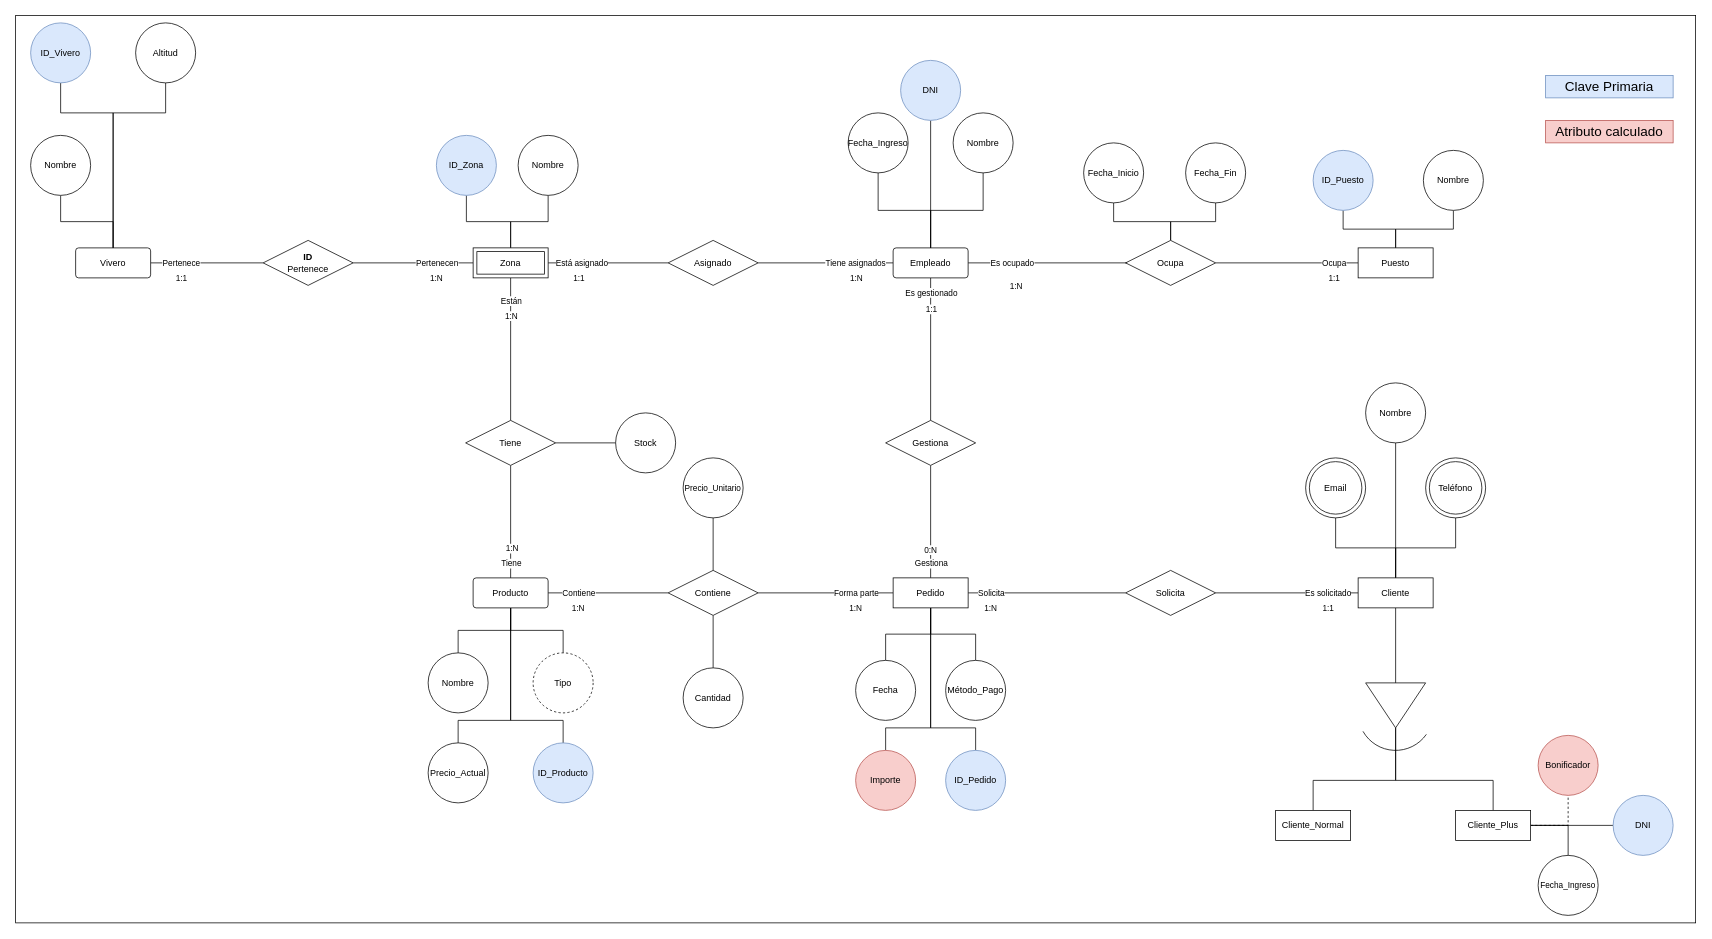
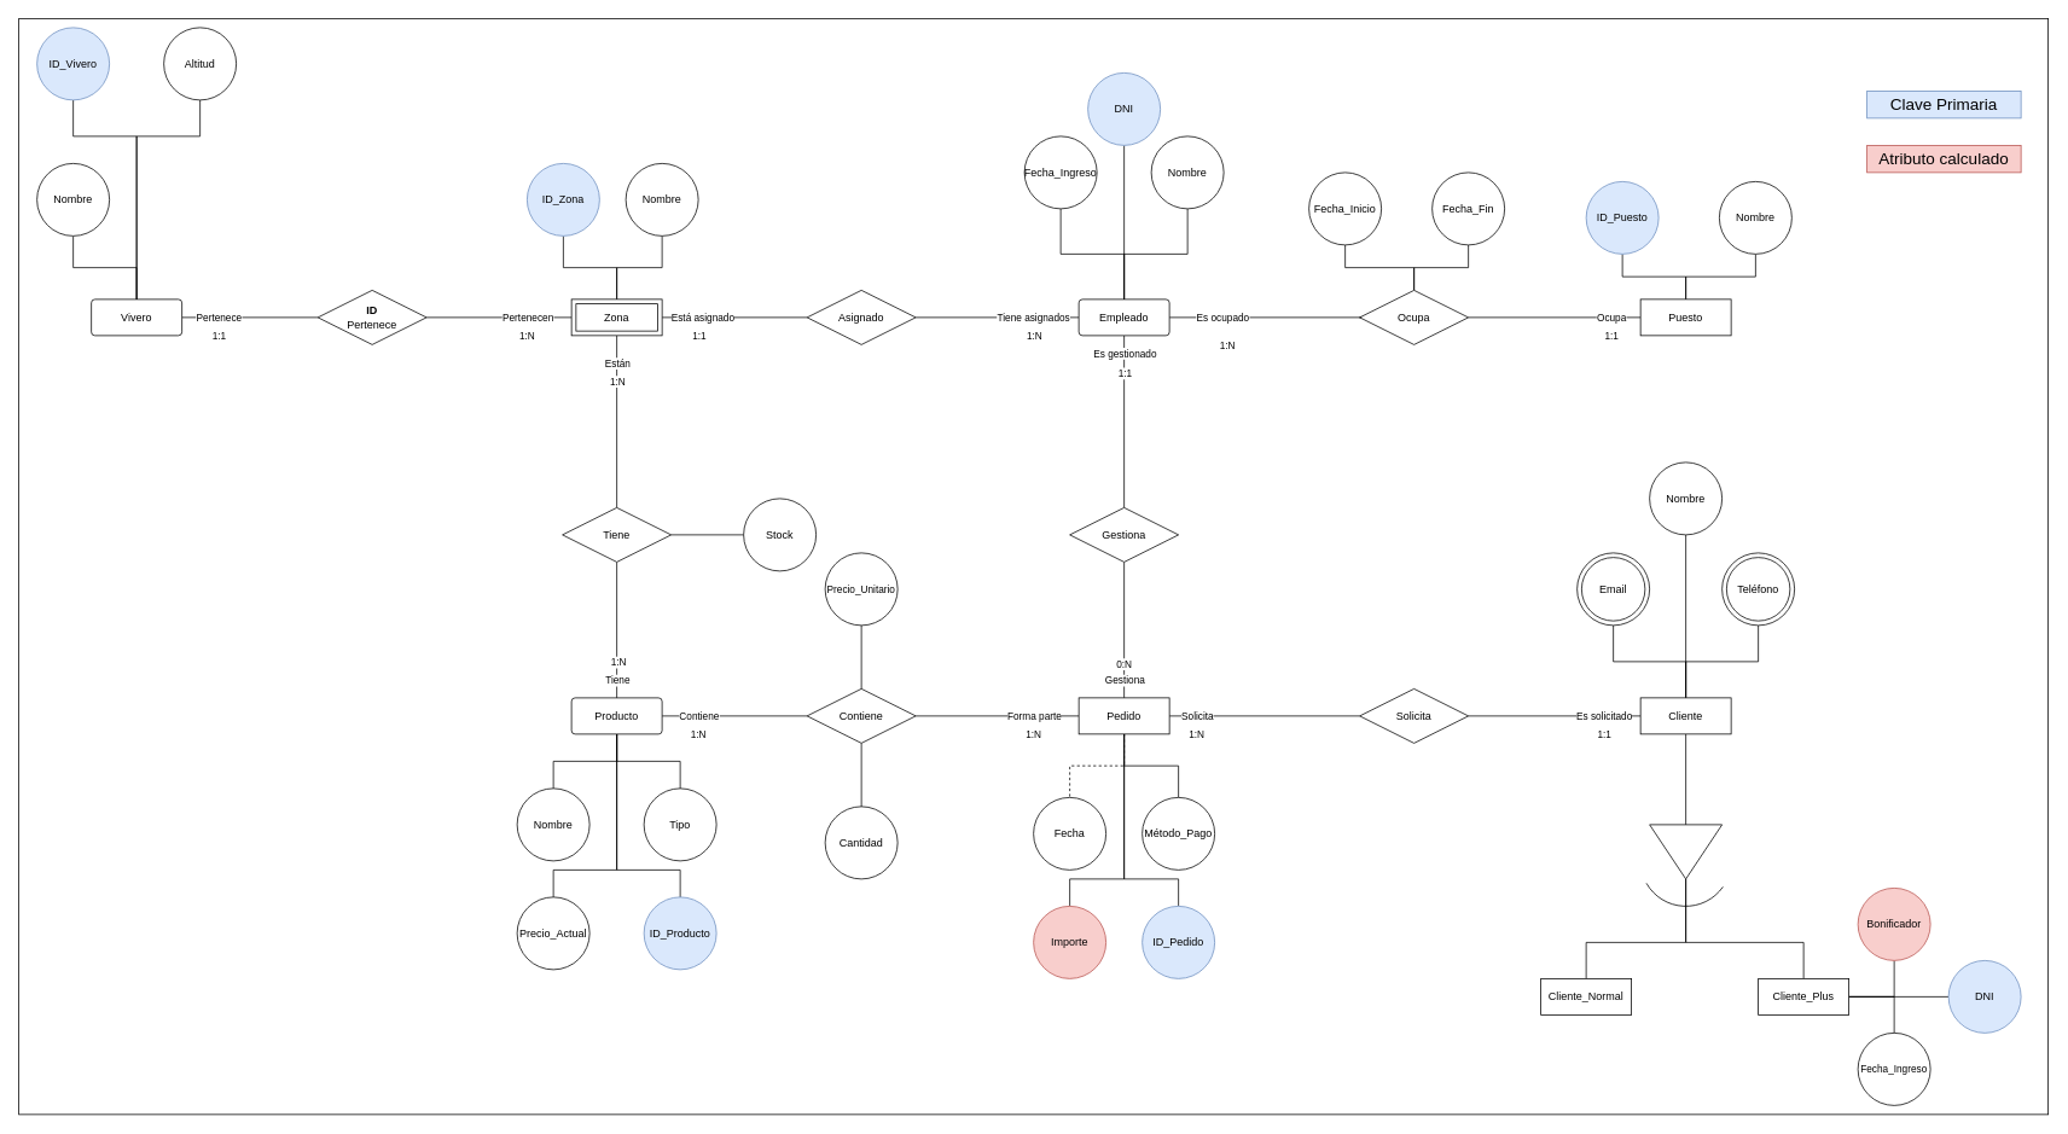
- <mxCell id="79" value="" style="edgeStyle=orthogonalEdgeStyle;rounded=0;orthogonalLoop=1;jettySize=auto;html=1;endArrow=none;endFill=0;" parent="1" source="88" target="91" edge="1"><mxGeometry relative="1" as="geometry" /></mxCell>
+ <mxCell id="79" value="" style="edgeStyle=orthogonalEdgeStyle;rounded=0;orthogonalLoop=1;jettySize=auto;html=1;endArrow=none;endFill=0;dashed=1;" parent="1" source="88" target="91" edge="1"><mxGeometry relative="1" as="geometry" /></mxCell>
- <mxCell id="41" value="Tipo" style="ellipse;whiteSpace=wrap;html=1;rounded=1;arcSize=10;dashed=1;" parent="1" vertex="1"><mxGeometry x="710" y="870" width="80" height="80" as="geometry" /></mxCell>
+ <mxCell id="41" value="Tipo" style="ellipse;whiteSpace=wrap;html=1;rounded=1;arcSize=10;" parent="1" vertex="1"><mxGeometry x="710" y="870" width="80" height="80" as="geometry" /></mxCell>
- <mxCell id="121" value="" style="edgeStyle=orthogonalEdgeStyle;rounded=0;orthogonalLoop=1;jettySize=auto;html=1;endArrow=none;endFill=0;dashed=1;" parent="1" source="122" target="126" edge="1"><mxGeometry relative="1" as="geometry" /></mxCell>
+ <mxCell id="121" value="" style="edgeStyle=orthogonalEdgeStyle;rounded=0;orthogonalLoop=1;jettySize=auto;html=1;endArrow=none;endFill=0;" parent="1" source="122" target="126" edge="1"><mxGeometry relative="1" as="geometry" /></mxCell>
